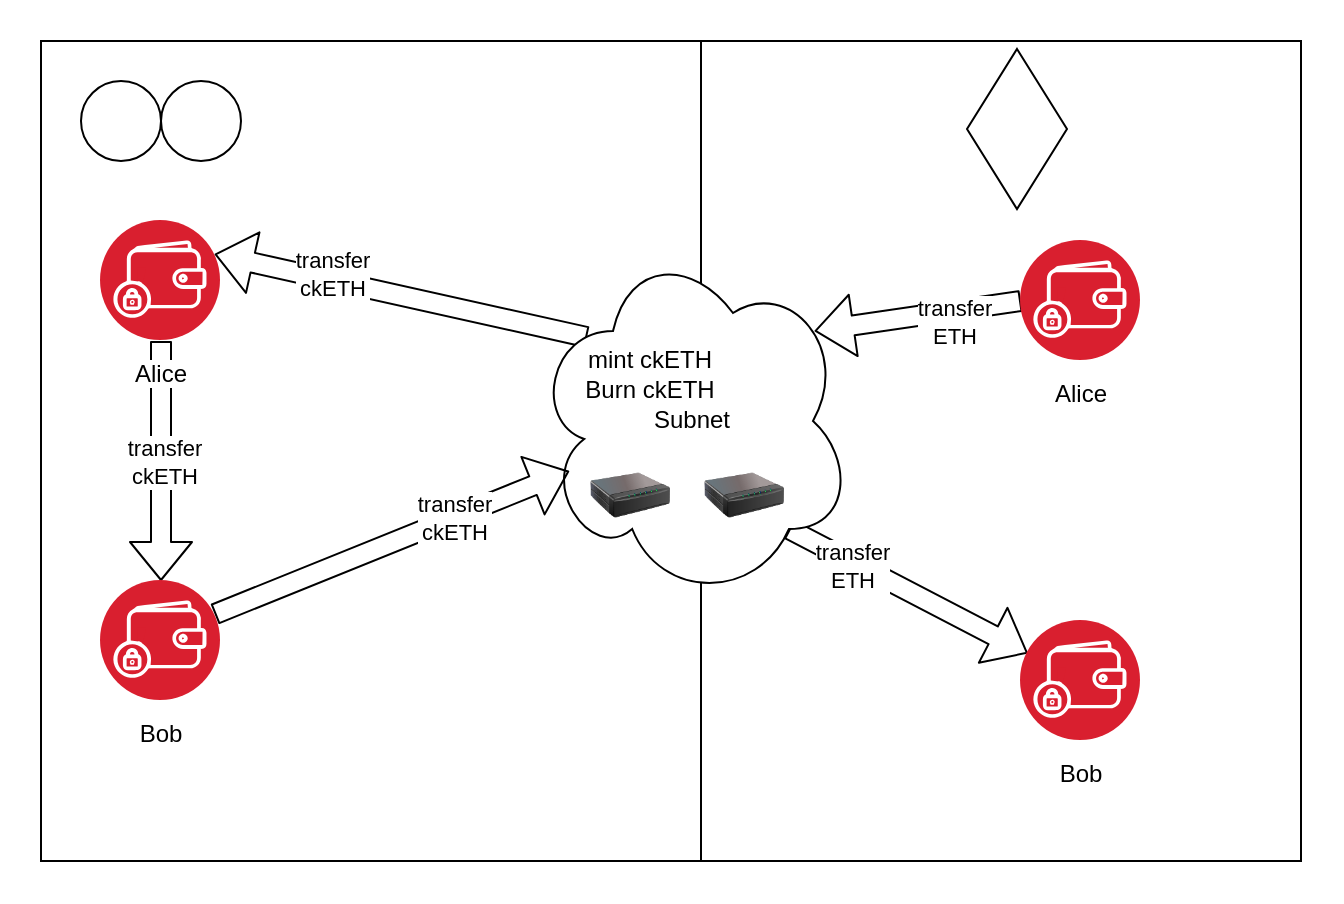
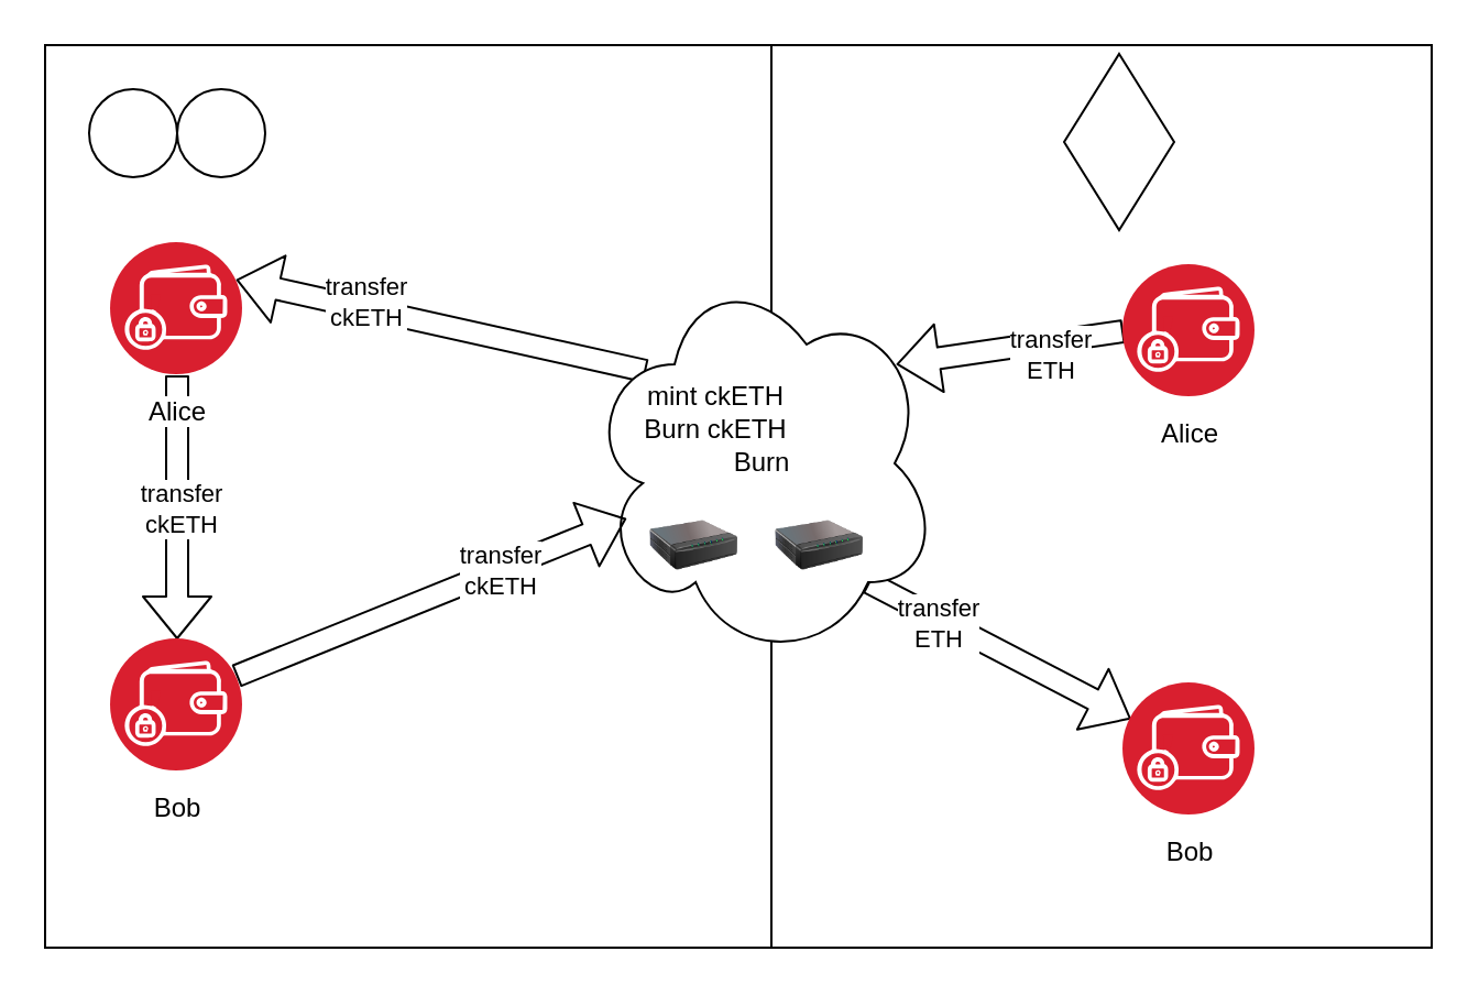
- <mxCell id="14" value="Subnet" style="ellipse;shape=cloud;whiteSpace=wrap;html=1;labelBackgroundColor=none;fontColor=#000000;" vertex="1" parent="1"><mxGeometry x="266" y="120" width="160" height="180" as="geometry" /></mxCell>
+ <mxCell id="14" value="Burn" style="ellipse;shape=cloud;whiteSpace=wrap;html=1;labelBackgroundColor=none;fontColor=#000000;" vertex="1" parent="1"><mxGeometry x="266" y="120" width="160" height="180" as="geometry" /></mxCell>
